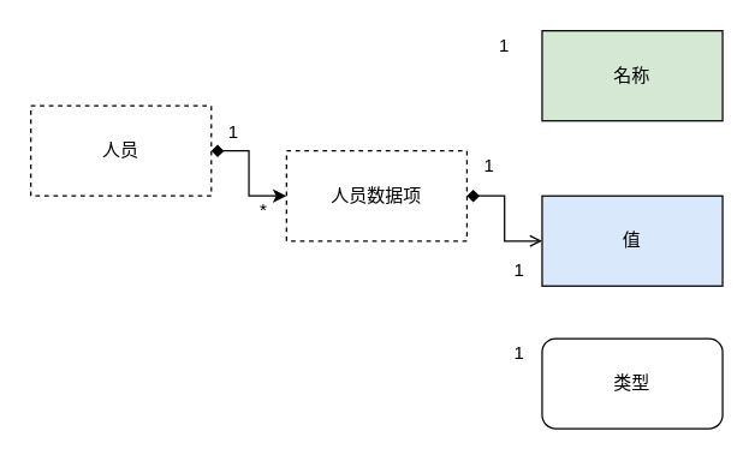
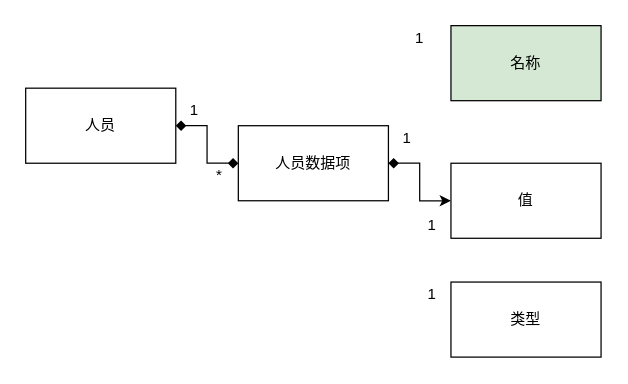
- <mxCell id="2" value="人员" style="rounded=0;whiteSpace=wrap;html=1;dashed=1;" vertex="1" parent="1"><mxGeometry x="20" y="70" width="120" height="60" as="geometry" /></mxCell>
+ <mxCell id="2" value="人员" style="rounded=0;whiteSpace=wrap;html=1;" vertex="1" parent="1"><mxGeometry x="20" y="70" width="120" height="60" as="geometry" /></mxCell>
- <mxCell id="3" style="edgeStyle=orthogonalEdgeStyle;rounded=0;orthogonalLoop=1;jettySize=auto;html=1;entryX=0;entryY=0.5;entryDx=0;entryDy=0;startArrow=diamond;startFill=1;" edge="1" parent="1" source="2" target="4"><mxGeometry x="-160" y="15" as="geometry" /></mxCell>
+ <mxCell id="3" style="edgeStyle=orthogonalEdgeStyle;rounded=0;orthogonalLoop=1;jettySize=auto;html=1;entryX=0;entryY=0.5;entryDx=0;entryDy=0;startArrow=diamond;startFill=1;endArrow=diamond;" edge="1" parent="1" source="2" target="4"><mxGeometry x="-160" y="15" as="geometry" /></mxCell>
- <mxCell id="4" value="人员数据项" style="rounded=0;whiteSpace=wrap;html=1;dashed=1;" vertex="1" parent="1"><mxGeometry x="190" y="100" width="120" height="60" as="geometry" /></mxCell>
+ <mxCell id="4" value="人员数据项" style="rounded=0;whiteSpace=wrap;html=1;" vertex="1" parent="1"><mxGeometry x="190" y="100" width="120" height="60" as="geometry" /></mxCell>
- <mxCell id="7" style="edgeStyle=orthogonalEdgeStyle;rounded=0;orthogonalLoop=1;jettySize=auto;html=1;entryX=0;entryY=0.5;entryDx=0;entryDy=0;startArrow=diamond;startFill=1;endArrow=open;" edge="1" parent="1" source="4" target="6"><mxGeometry x="-160" y="15" as="geometry" /></mxCell>
+ <mxCell id="7" style="edgeStyle=orthogonalEdgeStyle;rounded=0;orthogonalLoop=1;jettySize=auto;html=1;entryX=0;entryY=0.5;entryDx=0;entryDy=0;startArrow=diamond;startFill=1;" edge="1" parent="1" source="4" target="6"><mxGeometry x="-160" y="15" as="geometry" /></mxCell>
- <mxCell id="6" value="值" style="rounded=0;whiteSpace=wrap;html=1;fillColor=#dae8fc;" vertex="1" parent="1"><mxGeometry x="360" y="130" width="120" height="60" as="geometry" /></mxCell>
+ <mxCell id="6" value="值" style="rounded=0;whiteSpace=wrap;html=1;" vertex="1" parent="1"><mxGeometry x="360" y="130" width="120" height="60" as="geometry" /></mxCell>
- <mxCell id="13" value="类型" style="whiteSpace=wrap;html=1;rounded=1;" vertex="1" parent="1"><mxGeometry x="360" y="225" width="120" height="60" as="geometry" /></mxCell>
+ <mxCell id="13" value="类型" style="rounded=0;whiteSpace=wrap;html=1;" vertex="1" parent="1"><mxGeometry x="360" y="225" width="120" height="60" as="geometry" /></mxCell>
